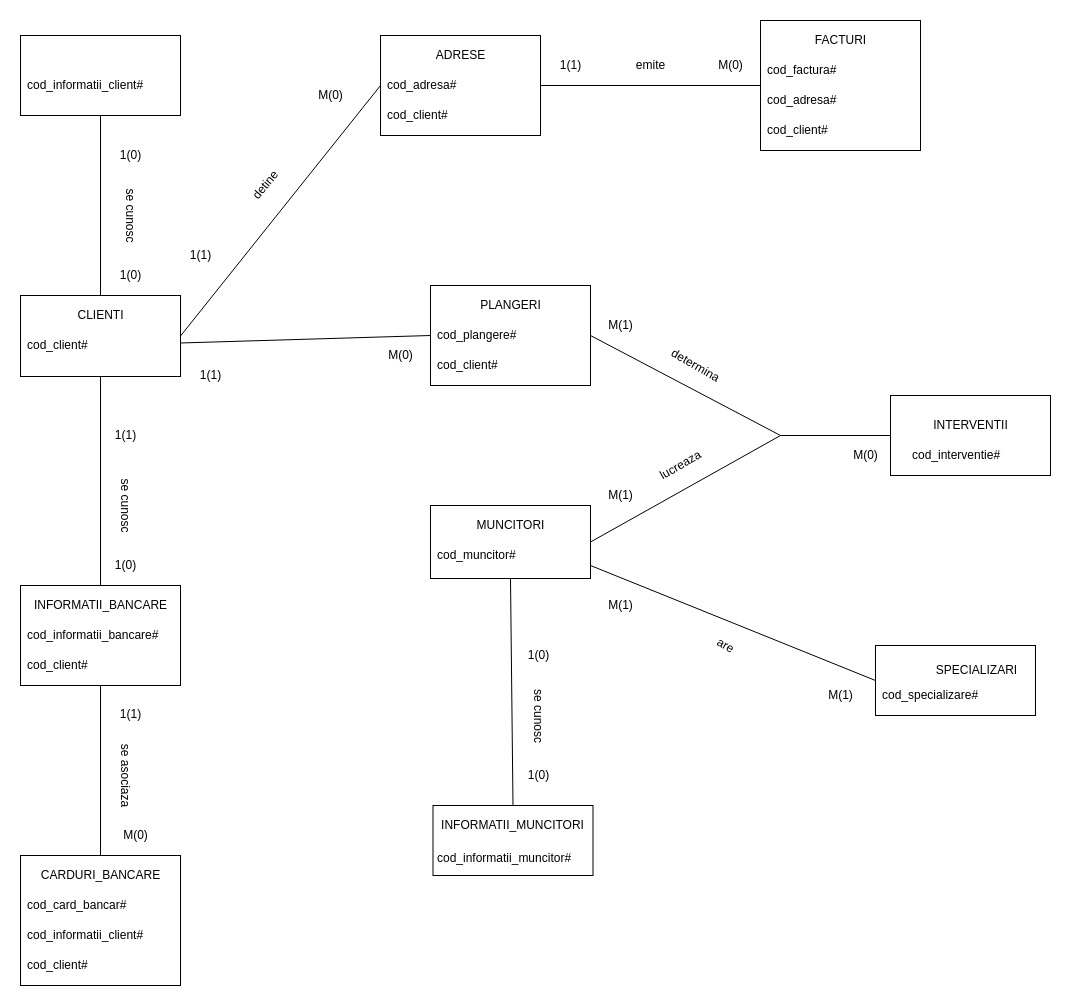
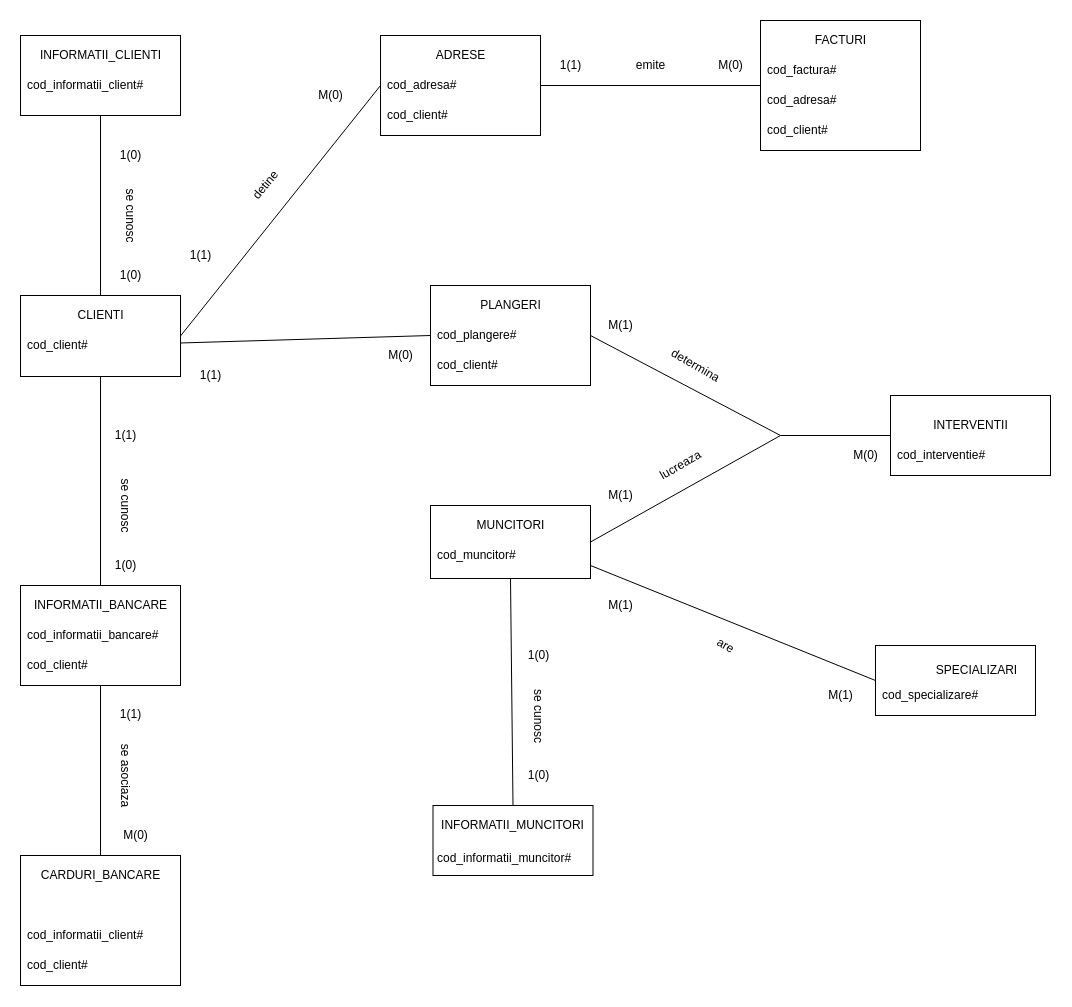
+ <mxCell id="21" value="INFORMATII_CLIENTI" style="text;html=1;resizable=0;autosize=1;align=center;verticalAlign=middle;points=[];fillColor=none;strokeColor=none;rounded=0;" parent="1" vertex="1"><mxGeometry x="30" y="45" width="140" height="20" as="geometry" /></mxCell>
- <mxCell id="58" value="cod_interventie#" style="text;html=1;resizable=0;autosize=1;align=left;verticalAlign=middle;points=[];fillColor=none;strokeColor=none;rounded=0;" parent="1" vertex="1"><mxGeometry x="910" y="445" width="100" height="20" as="geometry" /></mxCell>
+ <mxCell id="58" value="cod_interventie#" style="text;html=1;resizable=0;autosize=1;align=left;verticalAlign=middle;points=[];fillColor=none;strokeColor=none;rounded=0;" parent="1" vertex="1"><mxGeometry x="895" y="445" width="100" height="20" as="geometry" /></mxCell>
- <mxCell id="14" value="cod_card_bancar#" style="text;html=1;resizable=0;autosize=1;align=left;verticalAlign=middle;points=[];fillColor=none;strokeColor=none;rounded=0;" parent="1" vertex="1"><mxGeometry x="25" y="895" width="110" height="20" as="geometry" /></mxCell>
